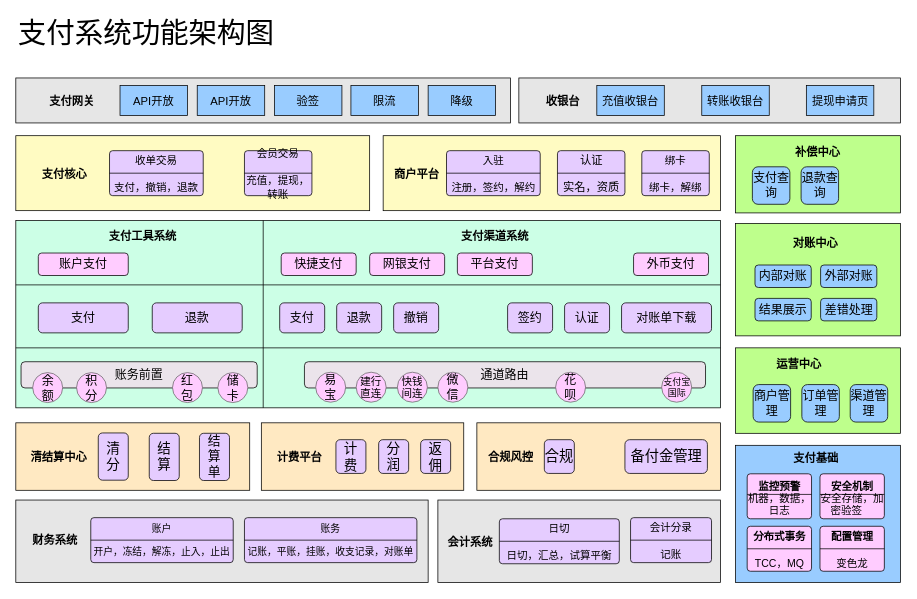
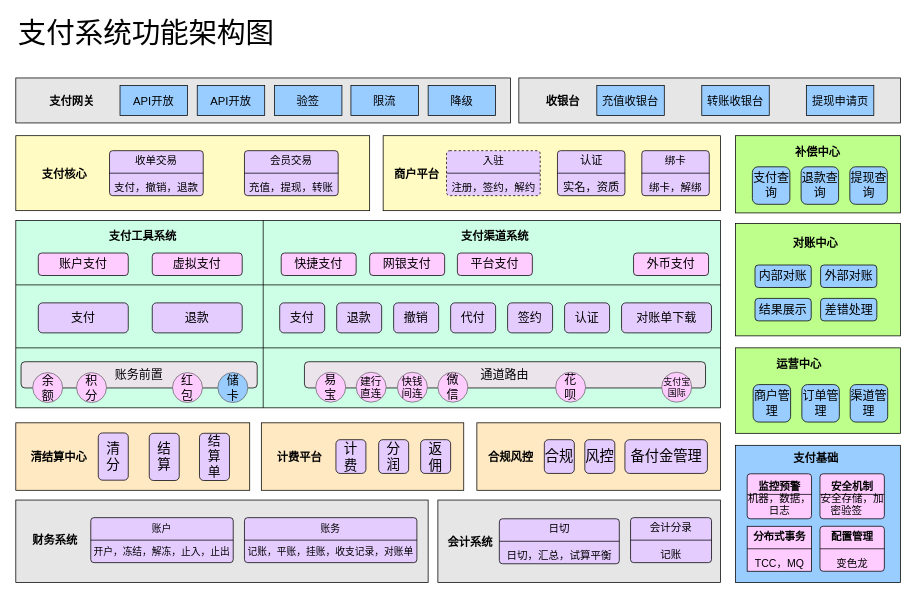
- <mxCell id="25" value="&lt;span style=&quot;font-size: 14px&quot;&gt;会员交易&lt;br&gt;&lt;br&gt;充值，提现，转账&lt;br&gt;&lt;/span&gt;" style="rounded=1;whiteSpace=wrap;html=1;fontSize=15;arcSize=7;fillColor=#E5CCFF;strokeColor=#000000;" vertex="1" parent="1"><mxGeometry x="325" y="200.5" width="90" height="60" as="geometry" /></mxCell>
+ <mxCell id="25" value="&lt;span style=&quot;font-size: 14px&quot;&gt;会员交易&lt;br&gt;&lt;br&gt;充值，提现，转账&lt;br&gt;&lt;/span&gt;" style="rounded=1;whiteSpace=wrap;html=1;fontSize=15;arcSize=7;fillColor=#E5CCFF;strokeColor=#000000;" vertex="1" parent="1"><mxGeometry x="325" y="200.5" width="125" height="60" as="geometry" /></mxCell>
- <mxCell id="29" value="&lt;span style=&quot;font-size: 14px&quot;&gt;入驻&lt;br&gt;&lt;br&gt;注册，签约，解约&lt;br&gt;&lt;/span&gt;" style="rounded=1;whiteSpace=wrap;html=1;fontSize=15;arcSize=7;fillColor=#E5CCFF;strokeColor=#000000;" vertex="1" parent="1"><mxGeometry x="594.5" y="200.5" width="125" height="60" as="geometry" /></mxCell>
+ <mxCell id="29" value="&lt;span style=&quot;font-size: 14px&quot;&gt;入驻&lt;br&gt;&lt;br&gt;注册，签约，解约&lt;br&gt;&lt;/span&gt;" style="rounded=1;whiteSpace=wrap;html=1;fontSize=15;arcSize=7;fillColor=#E5CCFF;strokeColor=#000000;dashed=1;" vertex="1" parent="1"><mxGeometry x="594.5" y="200.5" width="125" height="60" as="geometry" /></mxCell>
+ <mxCell id="98" value="提现查询" style="rounded=1;whiteSpace=wrap;html=1;strokeColor=#000000;fillColor=#99CCFF;fontSize=16;" vertex="1" parent="95"><mxGeometry x="130" width="50" height="50" as="geometry" /></mxCell>
+ <mxCell id="41" value="虚拟支付" style="rounded=1;whiteSpace=wrap;html=1;strokeColor=#000000;fillColor=#FFCCFF;fontSize=16;" vertex="1" parent="1"><mxGeometry x="202" y="337" width="120" height="30" as="geometry" /></mxCell>
+ <mxCell id="123" value="代付" style="rounded=1;whiteSpace=wrap;html=1;fillColor=#E5CCFF;arcSize=14;fontSize=16;" vertex="1" parent="119"><mxGeometry x="228" width="60" height="40" as="geometry" /></mxCell>
- <mxCell id="112" value="储&lt;br&gt;卡" style="ellipse;whiteSpace=wrap;html=1;aspect=fixed;strokeColor=#666666;fillColor=#FFCCFF;fontSize=16;" vertex="1" parent="107"><mxGeometry x="262.5" y="14.5" width="40" height="40" as="geometry" /></mxCell>
+ <mxCell id="112" value="储&lt;br&gt;卡" style="ellipse;whiteSpace=wrap;html=1;aspect=fixed;strokeColor=#666666;fillColor=#99ccff;fontSize=16;" vertex="1" parent="107"><mxGeometry x="262.5" y="14.5" width="40" height="40" as="geometry" /></mxCell>
+ <mxCell id="70" value="风控" style="rounded=1;whiteSpace=wrap;html=1;fillColor=#E5CCFF;arcSize=14;fontSize=19;" vertex="1" parent="56"><mxGeometry x="759" y="22.5" width="40" height="45" as="geometry" /></mxCell>
- <mxCell id="76" value="&lt;span style=&quot;font-size: 14px&quot;&gt;&lt;b&gt;分布式事务&lt;/b&gt;&lt;br&gt;&lt;br&gt;TCC，MQ&lt;br&gt;&lt;/span&gt;" style="rounded=1;whiteSpace=wrap;html=1;fontSize=15;arcSize=7;fillColor=#FFCCFF;strokeColor=#000000;" vertex="1" parent="75"><mxGeometry y="70" width="85.854" height="60" as="geometry" /></mxCell>
+ <mxCell id="76" value="&lt;span style=&quot;font-size: 14px&quot;&gt;&lt;b&gt;分布式事务&lt;/b&gt;&lt;br&gt;&lt;br&gt;TCC，MQ&lt;br&gt;&lt;/span&gt;" style="whiteSpace=wrap;html=1;fontSize=15;arcSize=7;fillColor=#FFCCFF;strokeColor=#000000;rounded=0;" vertex="1" parent="75"><mxGeometry y="70" width="85.854" height="60" as="geometry" /></mxCell>
